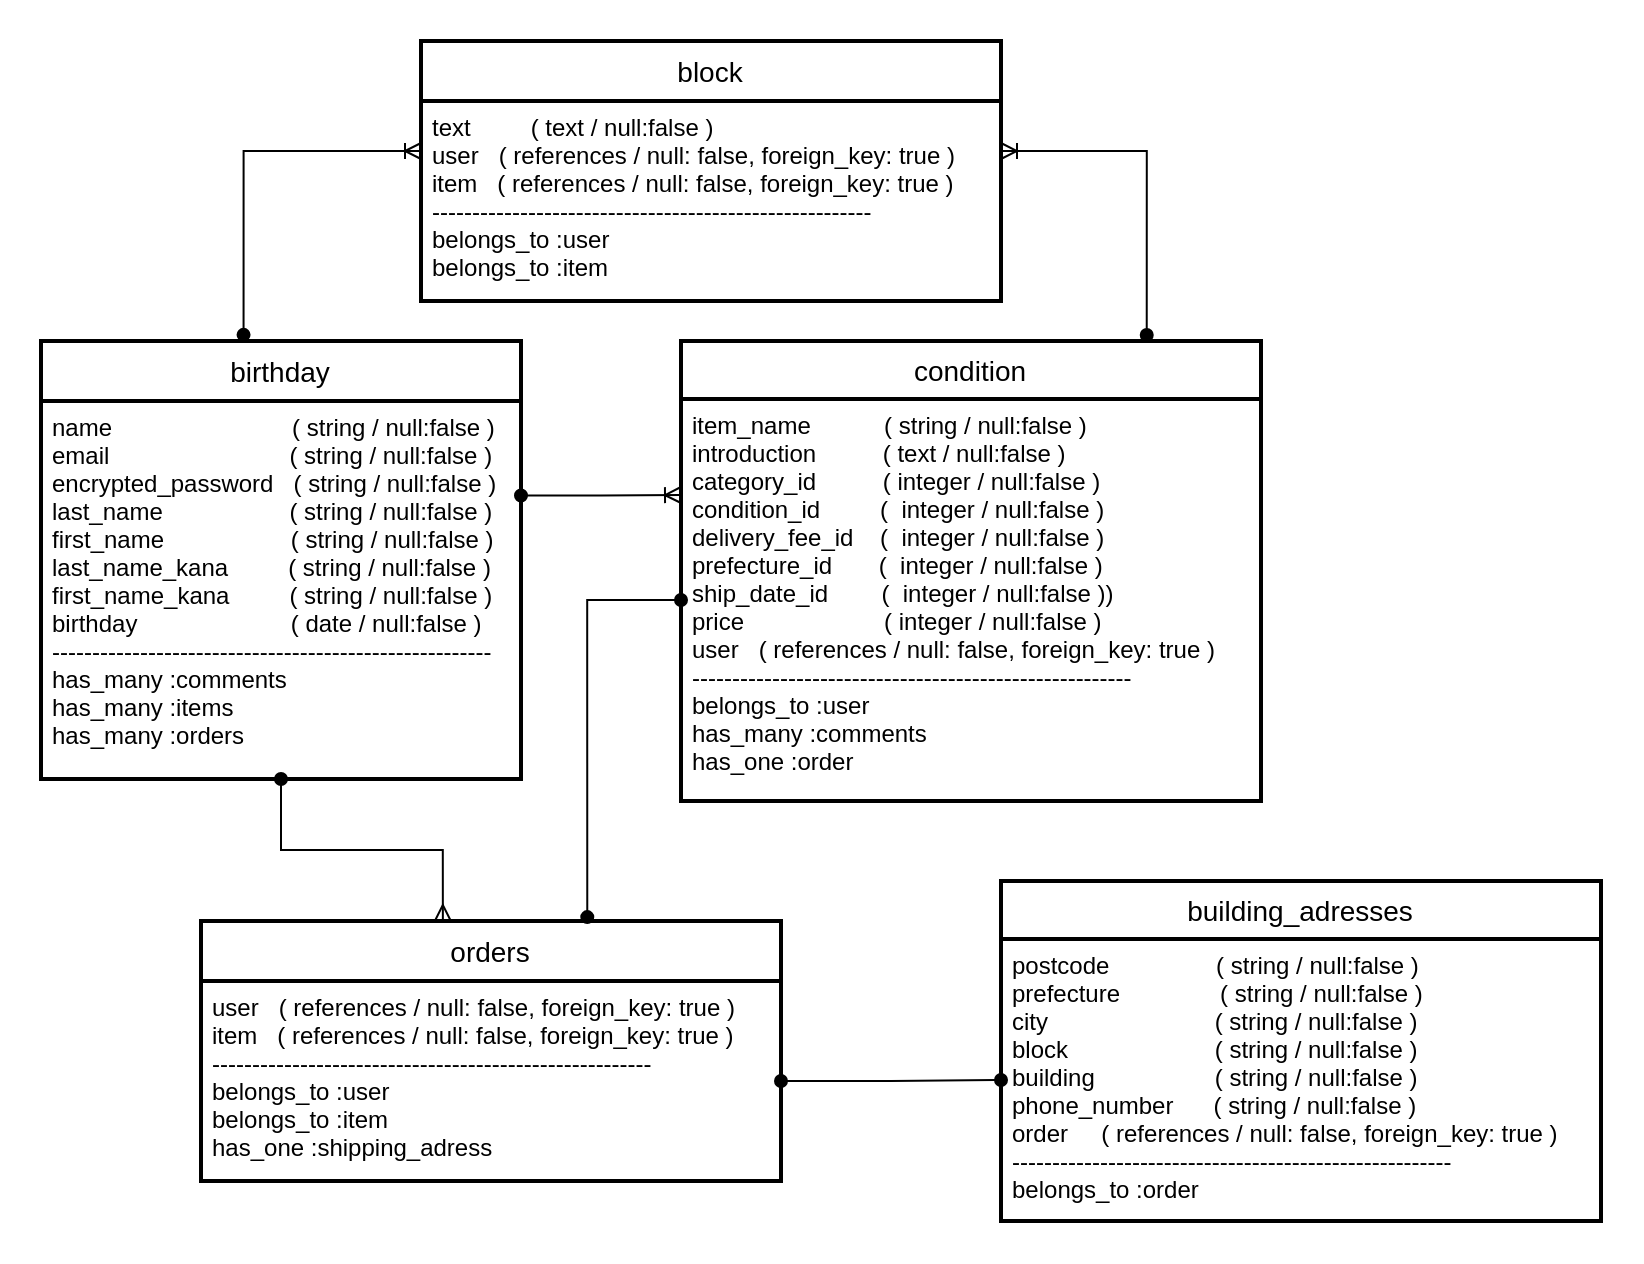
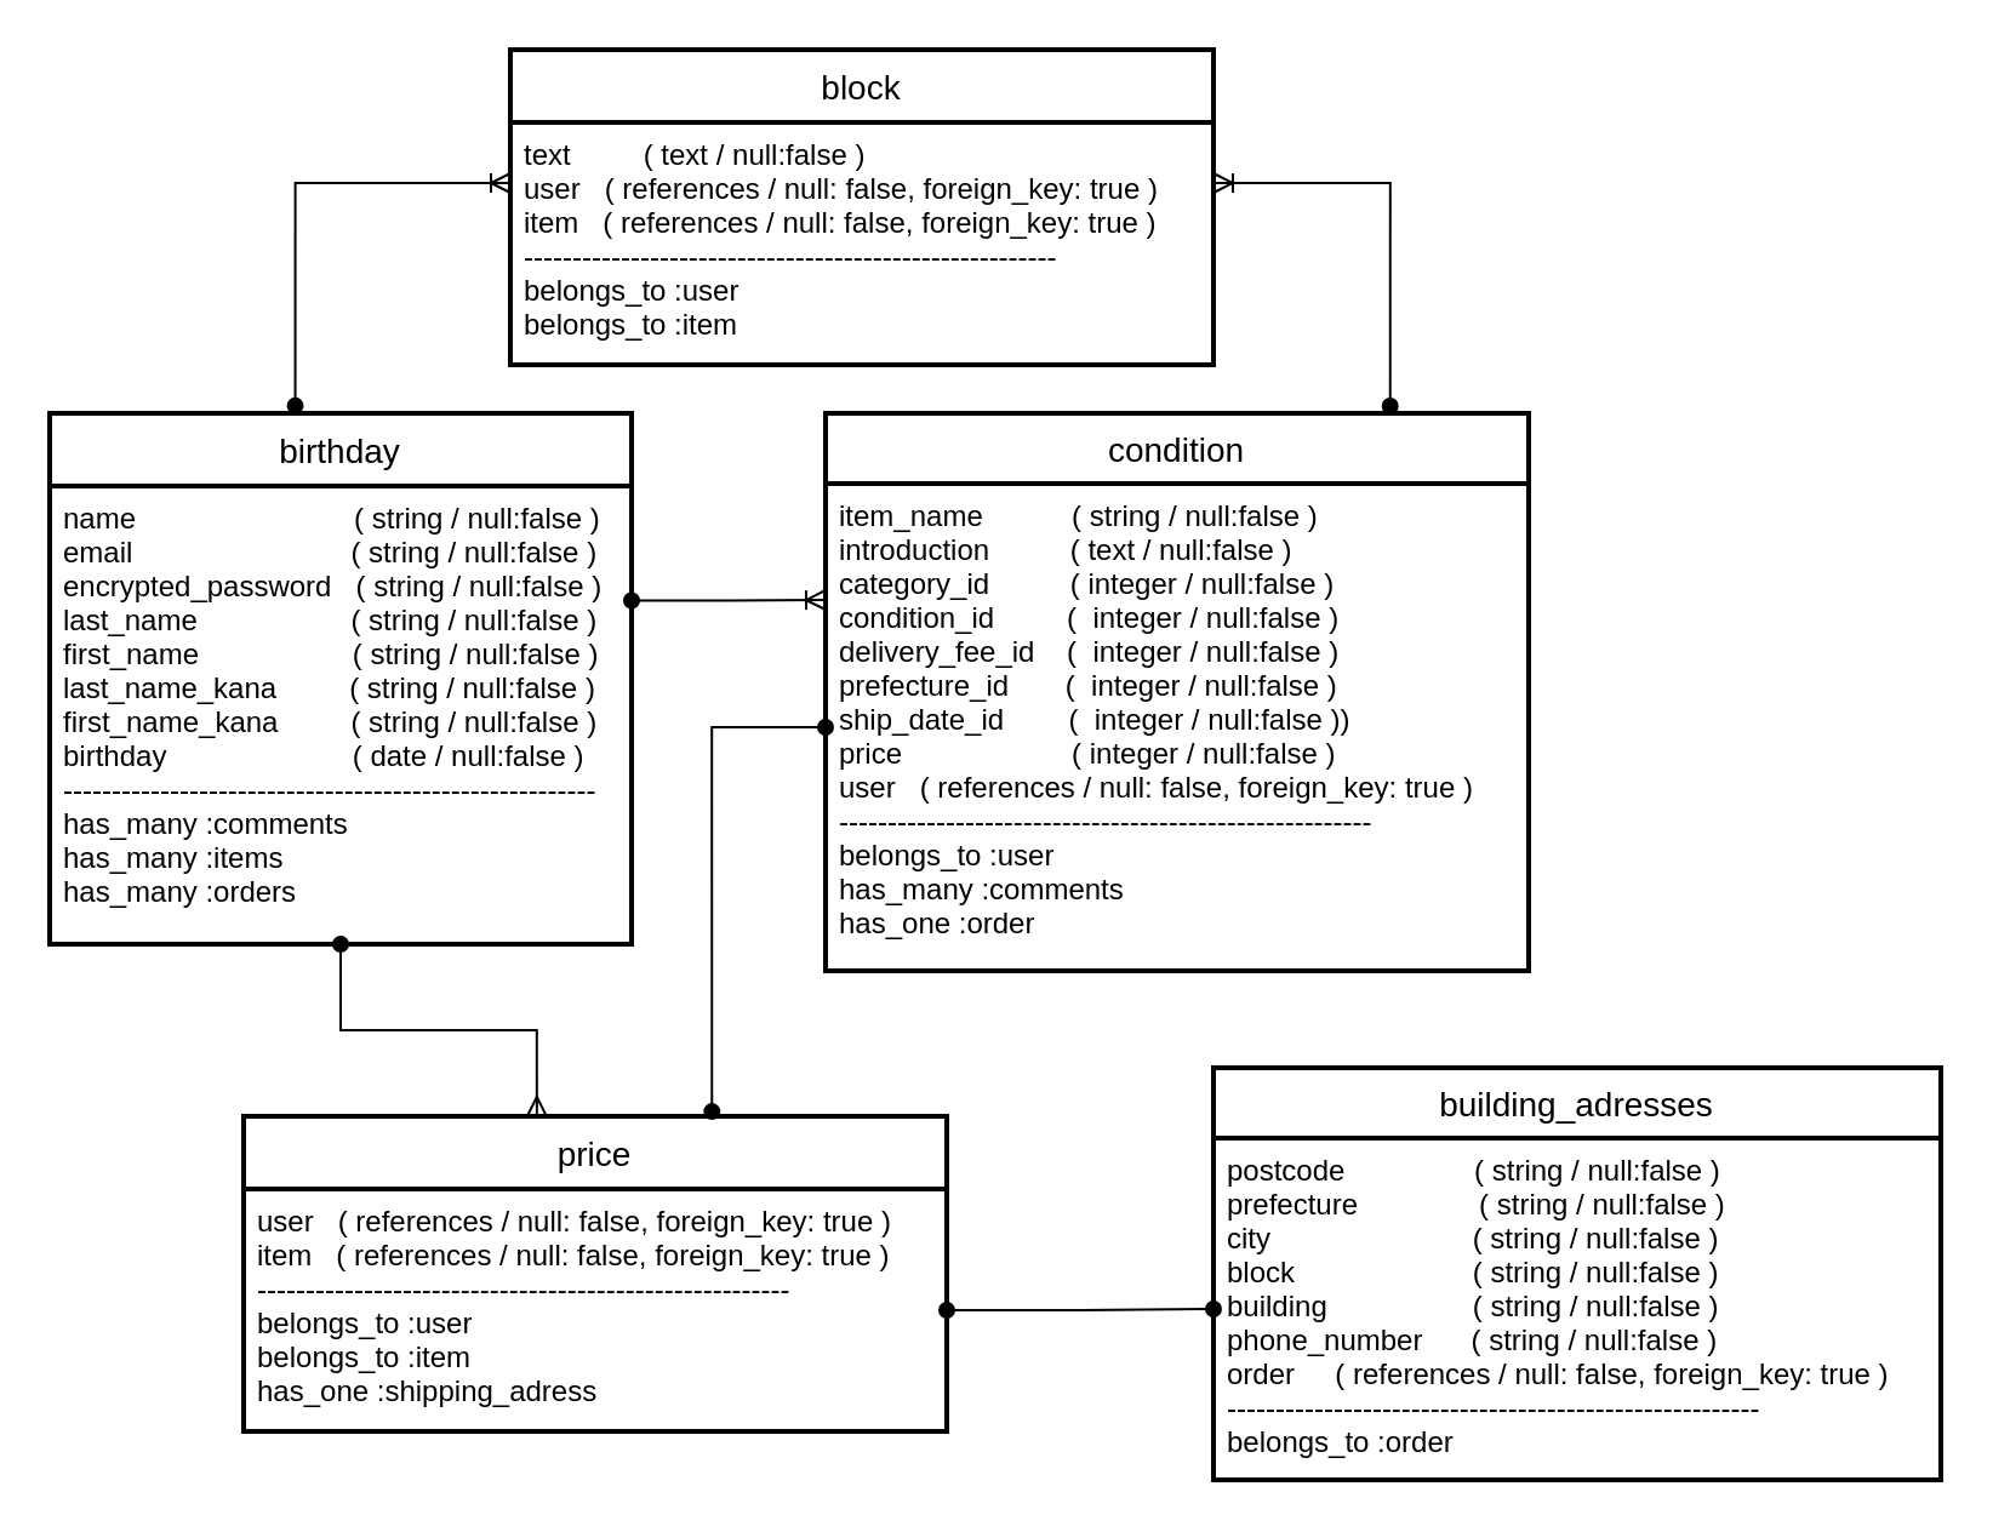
- <mxCell id="8" value="orders" style="swimlane;childLayout=stackLayout;horizontal=1;startSize=30;horizontalStack=0;rounded=0;fontSize=14;fontStyle=0;strokeWidth=2;resizeParent=0;resizeLast=1;shadow=0;dashed=0;align=center;" parent="1" vertex="1"><mxGeometry x="100" y="460" width="290" height="130" as="geometry" /></mxCell>
+ <mxCell id="8" value="price" style="swimlane;childLayout=stackLayout;horizontal=1;startSize=30;horizontalStack=0;rounded=0;fontSize=14;fontStyle=0;strokeWidth=2;resizeParent=0;resizeLast=1;shadow=0;dashed=0;align=center;" parent="1" vertex="1"><mxGeometry x="100" y="460" width="290" height="130" as="geometry" /></mxCell>
